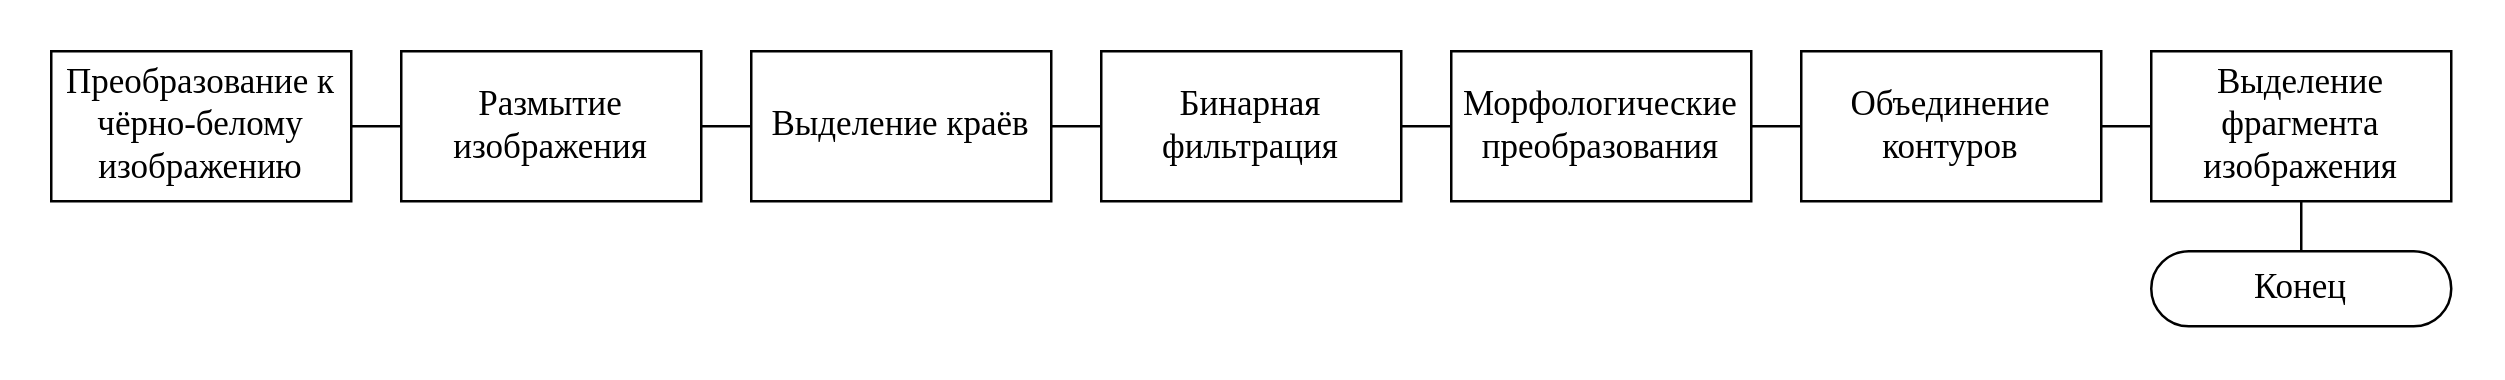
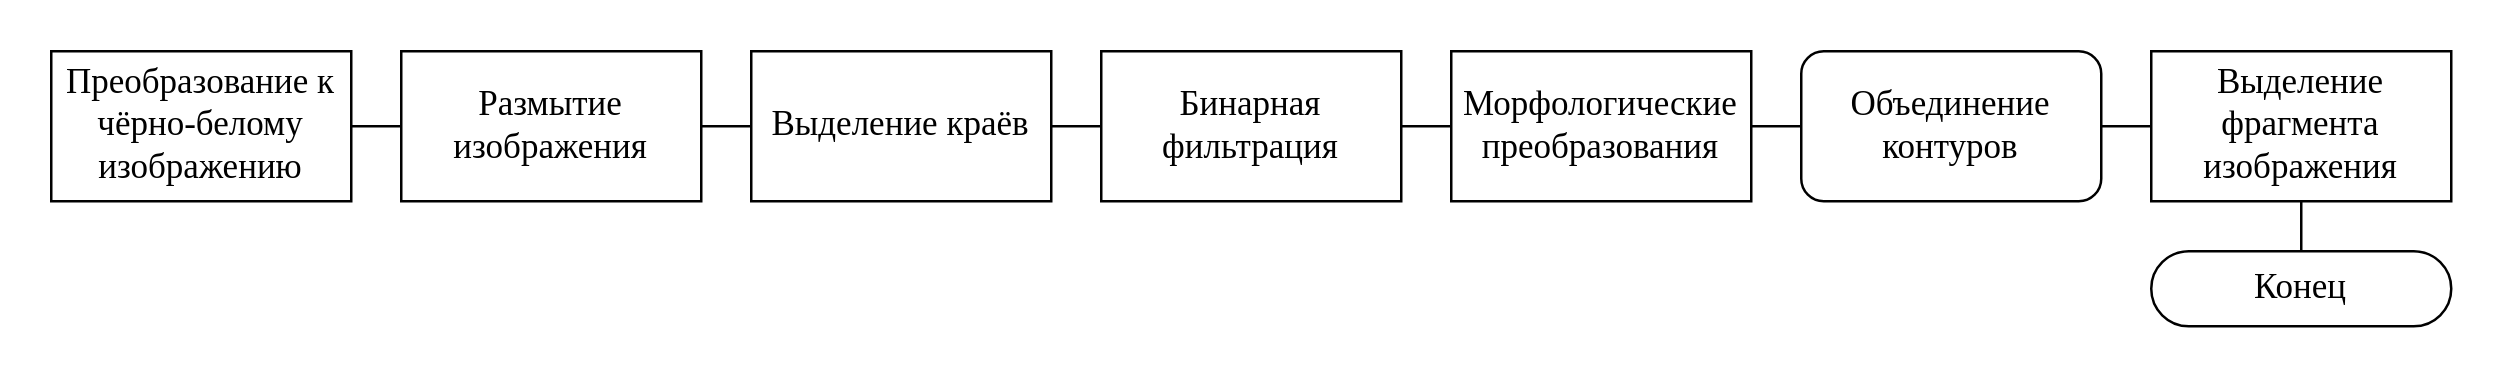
- <mxCell id="13" value="&lt;font face=&quot;Times New Roman&quot;&gt;&lt;span style=&quot;font-size: 14px;&quot;&gt;Объединение контуров&lt;/span&gt;&lt;/font&gt;" style="rounded=0;whiteSpace=wrap;html=1;" parent="1" vertex="1"><mxGeometry x="720" y="20" width="120" height="60" as="geometry" /></mxCell>
+ <mxCell id="13" value="&lt;font face=&quot;Times New Roman&quot;&gt;&lt;span style=&quot;font-size: 14px;&quot;&gt;Объединение контуров&lt;/span&gt;&lt;/font&gt;" style="whiteSpace=wrap;html=1;rounded=1;" parent="1" vertex="1"><mxGeometry x="720" y="20" width="120" height="60" as="geometry" /></mxCell>
